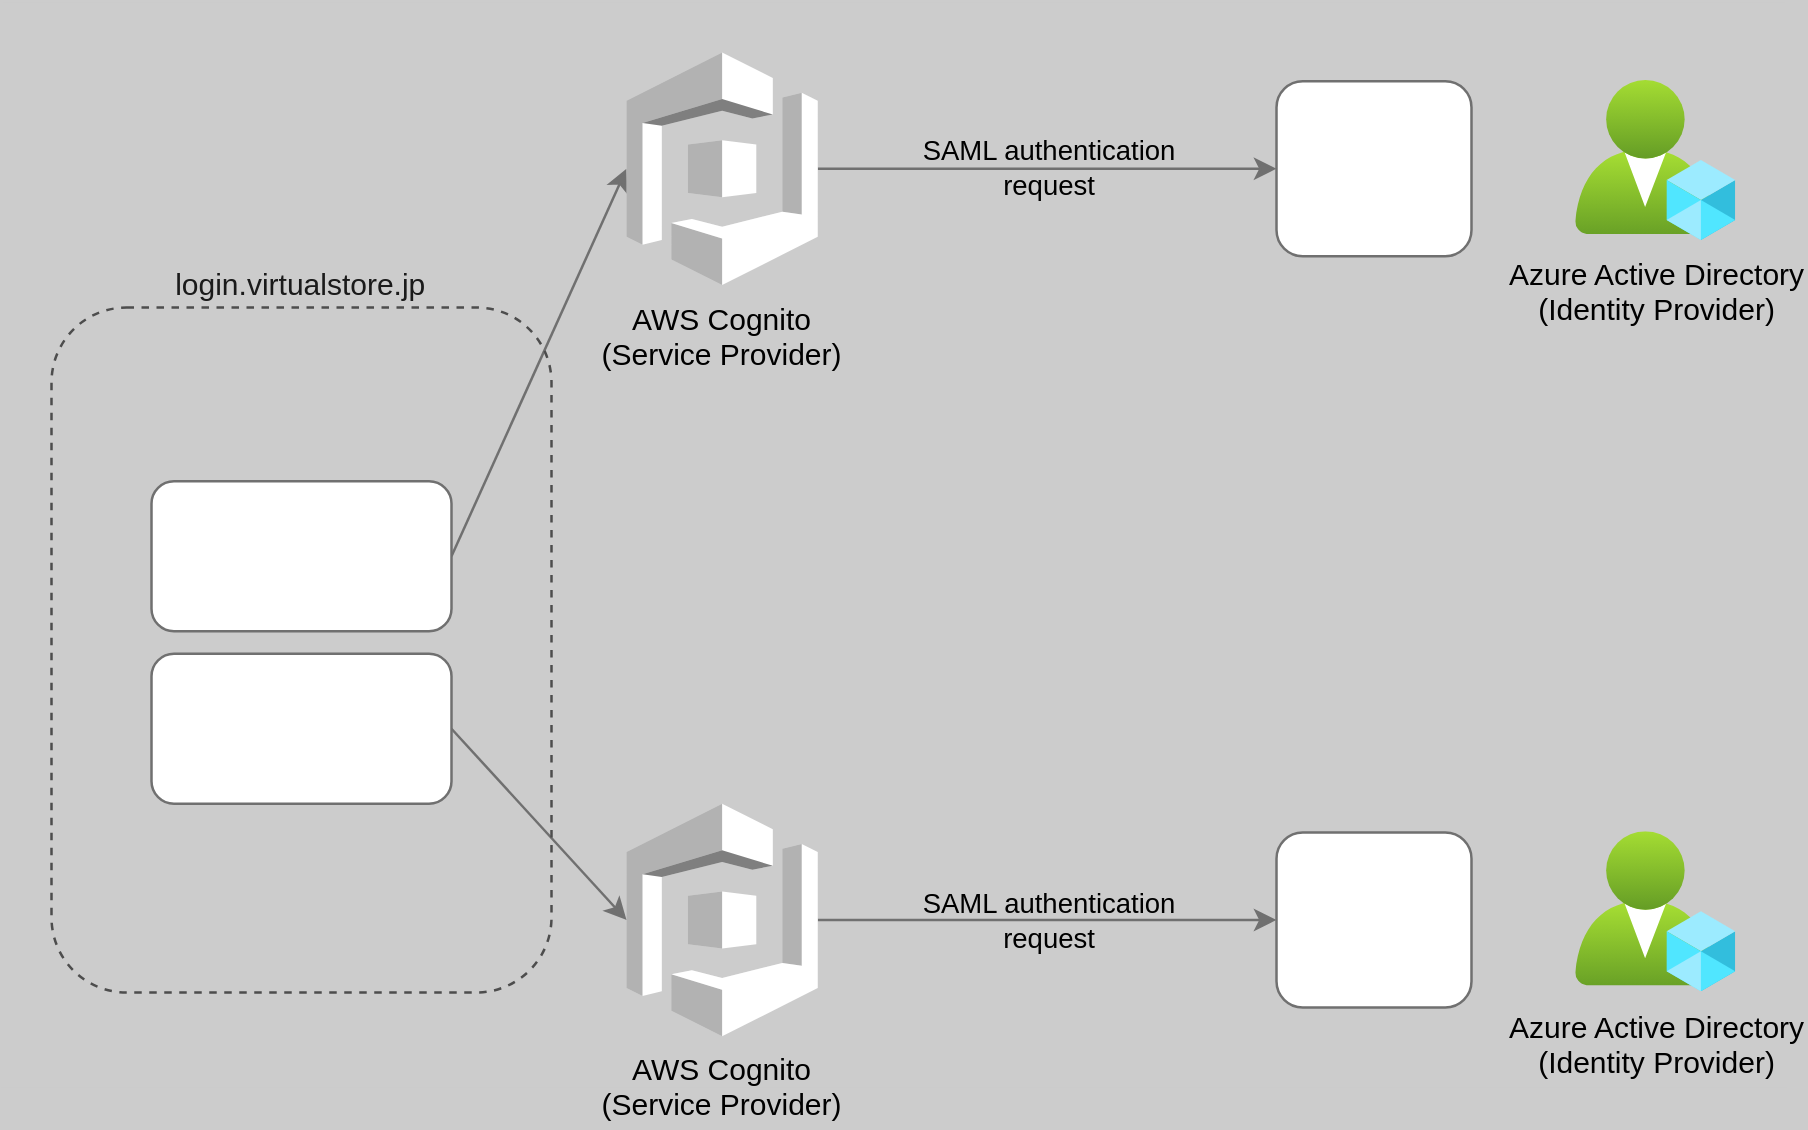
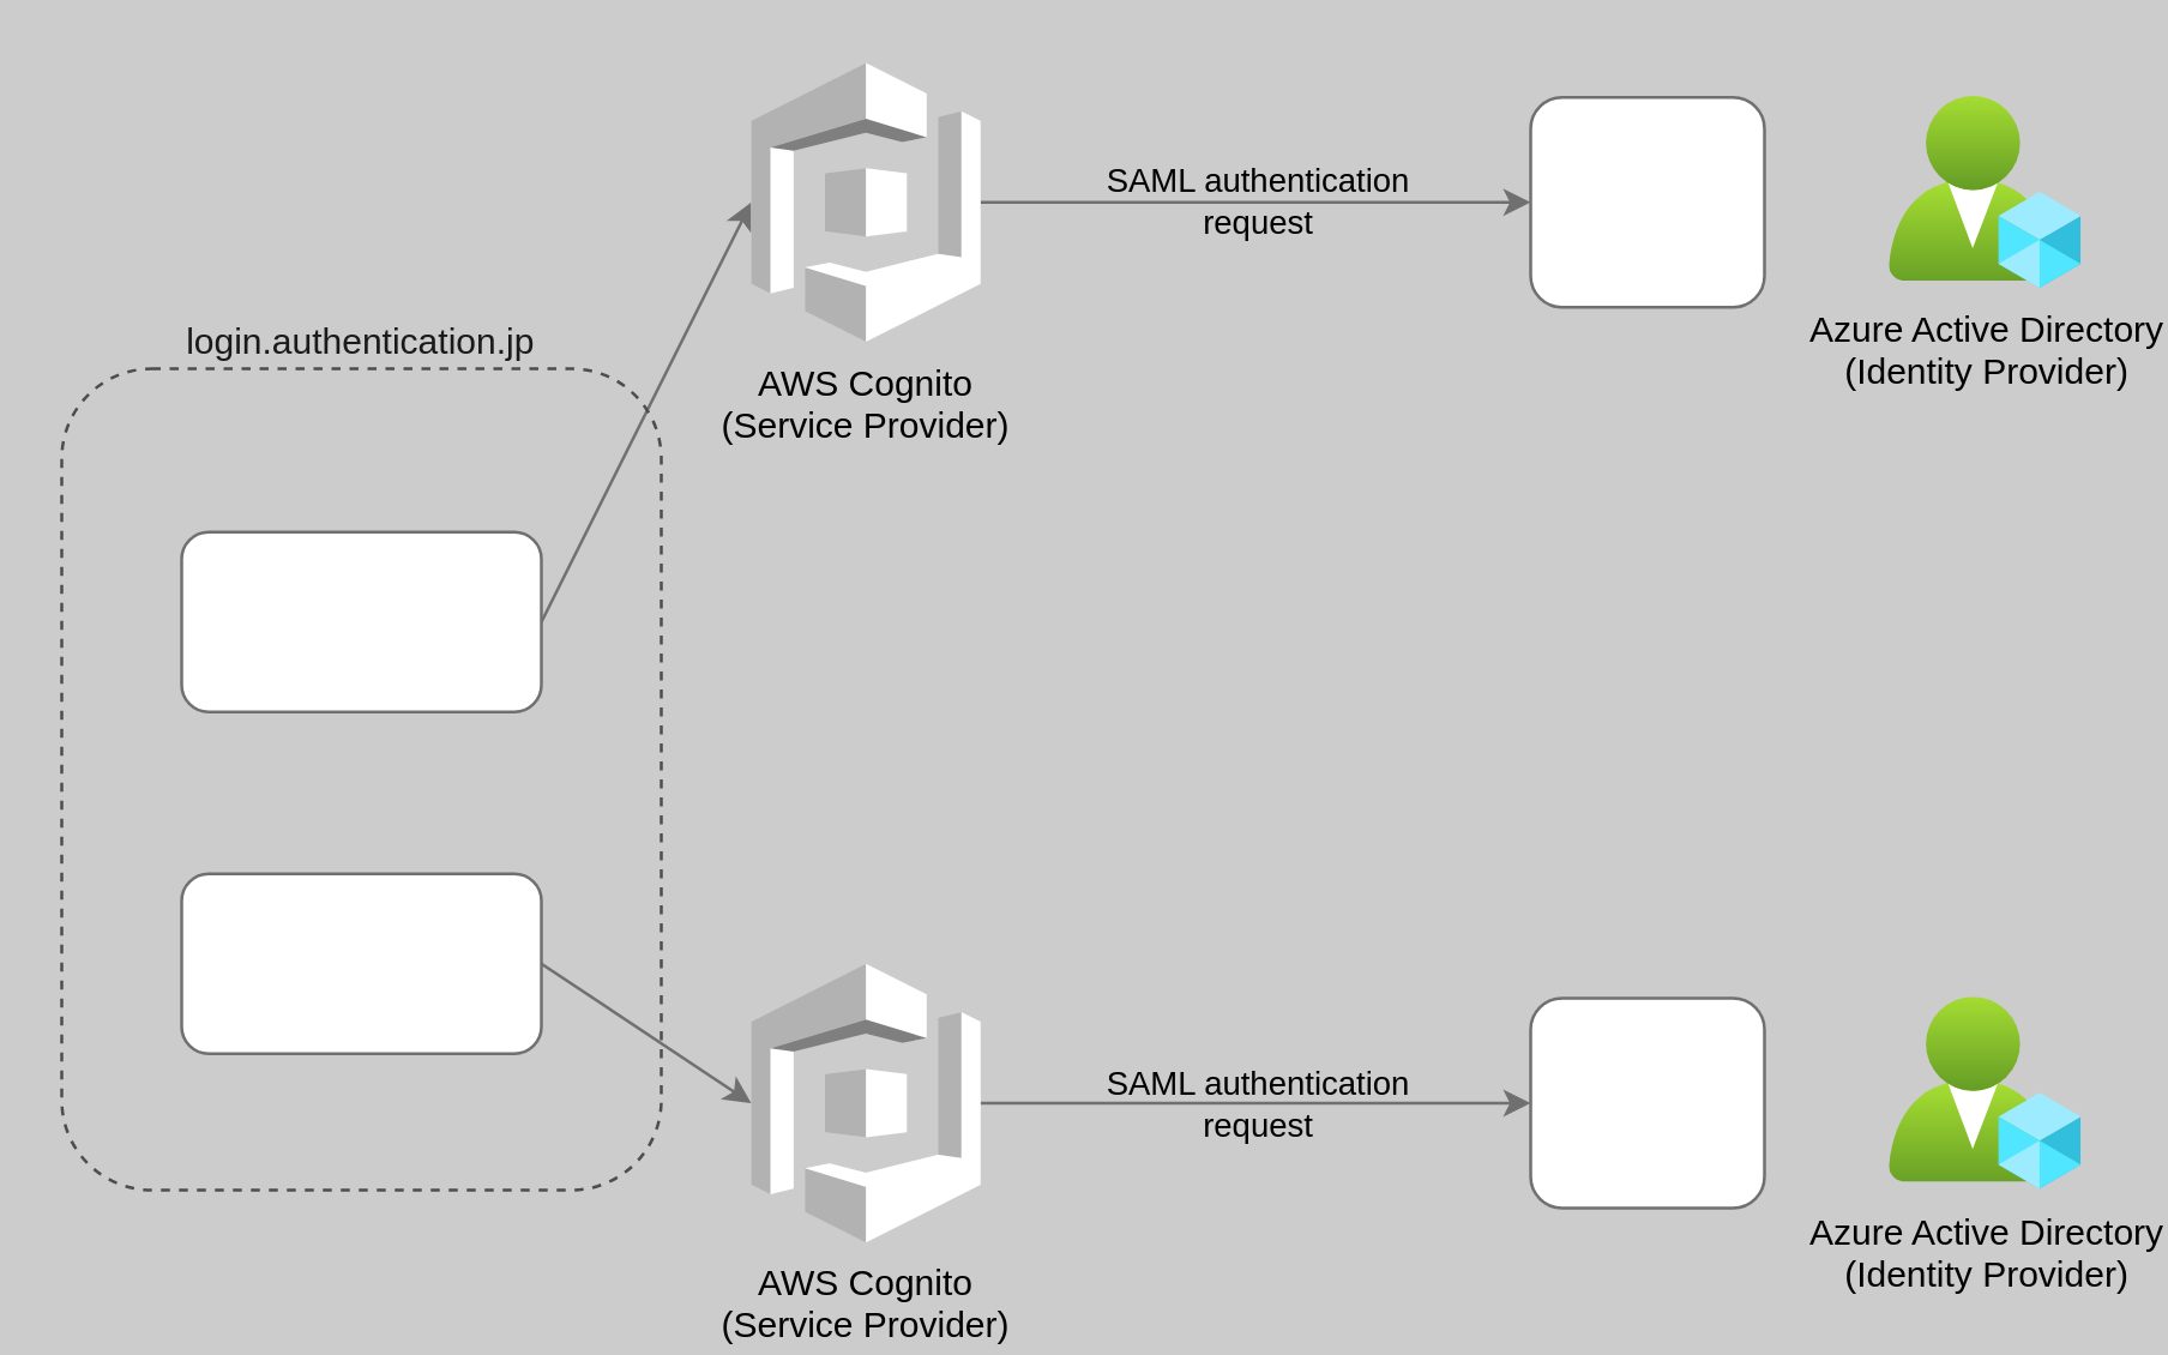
- <mxCell id="14" value="login.virtualstore.jp" style="rounded=1;whiteSpace=wrap;html=1;fillColor=none;strokeColor=#4D4D4D;dashed=1;fontColor=#1A1A1A;labelPosition=center;verticalLabelPosition=top;align=center;verticalAlign=bottom;" vertex="1" parent="1"><mxGeometry x="20" y="122.5" width="200" height="274" as="geometry" /></mxCell>
+ <mxCell id="14" value="login.authentication.jp" style="rounded=1;whiteSpace=wrap;html=1;fillColor=none;strokeColor=#4D4D4D;dashed=1;fontColor=#1A1A1A;labelPosition=center;verticalLabelPosition=top;align=center;verticalAlign=bottom;" vertex="1" parent="1"><mxGeometry x="20" y="122.5" width="200" height="274" as="geometry" /></mxCell>
- <mxCell id="3" value="User application&lt;br&gt;tenant#1" style="rounded=1;whiteSpace=wrap;html=1;strokeColor=#707070;fontColor=#FFFFFF;labelBackgroundColor=none;" parent="1" vertex="1"><mxGeometry x="60" y="192" width="120" height="60" as="geometry" /></mxCell>
+ <mxCell id="3" value="User application&lt;br&gt;tenant#1" style="rounded=1;whiteSpace=wrap;html=1;strokeColor=#707070;fontColor=#FFFFFF;labelBackgroundColor=none;" parent="1" vertex="1"><mxGeometry x="60" y="177" width="120" height="60" as="geometry" /></mxCell>
- <mxCell id="13" value="User application&lt;br&gt;tenant#2" style="rounded=1;whiteSpace=wrap;html=1;strokeColor=#707070;fontColor=#FFFFFF;labelBackgroundColor=none;" vertex="1" parent="1"><mxGeometry x="60" y="261" width="120" height="60" as="geometry" /></mxCell>
+ <mxCell id="13" value="User application&lt;br&gt;tenant#2" style="rounded=1;whiteSpace=wrap;html=1;strokeColor=#707070;fontColor=#FFFFFF;labelBackgroundColor=none;" vertex="1" parent="1"><mxGeometry x="60" y="291" width="120" height="60" as="geometry" /></mxCell>
